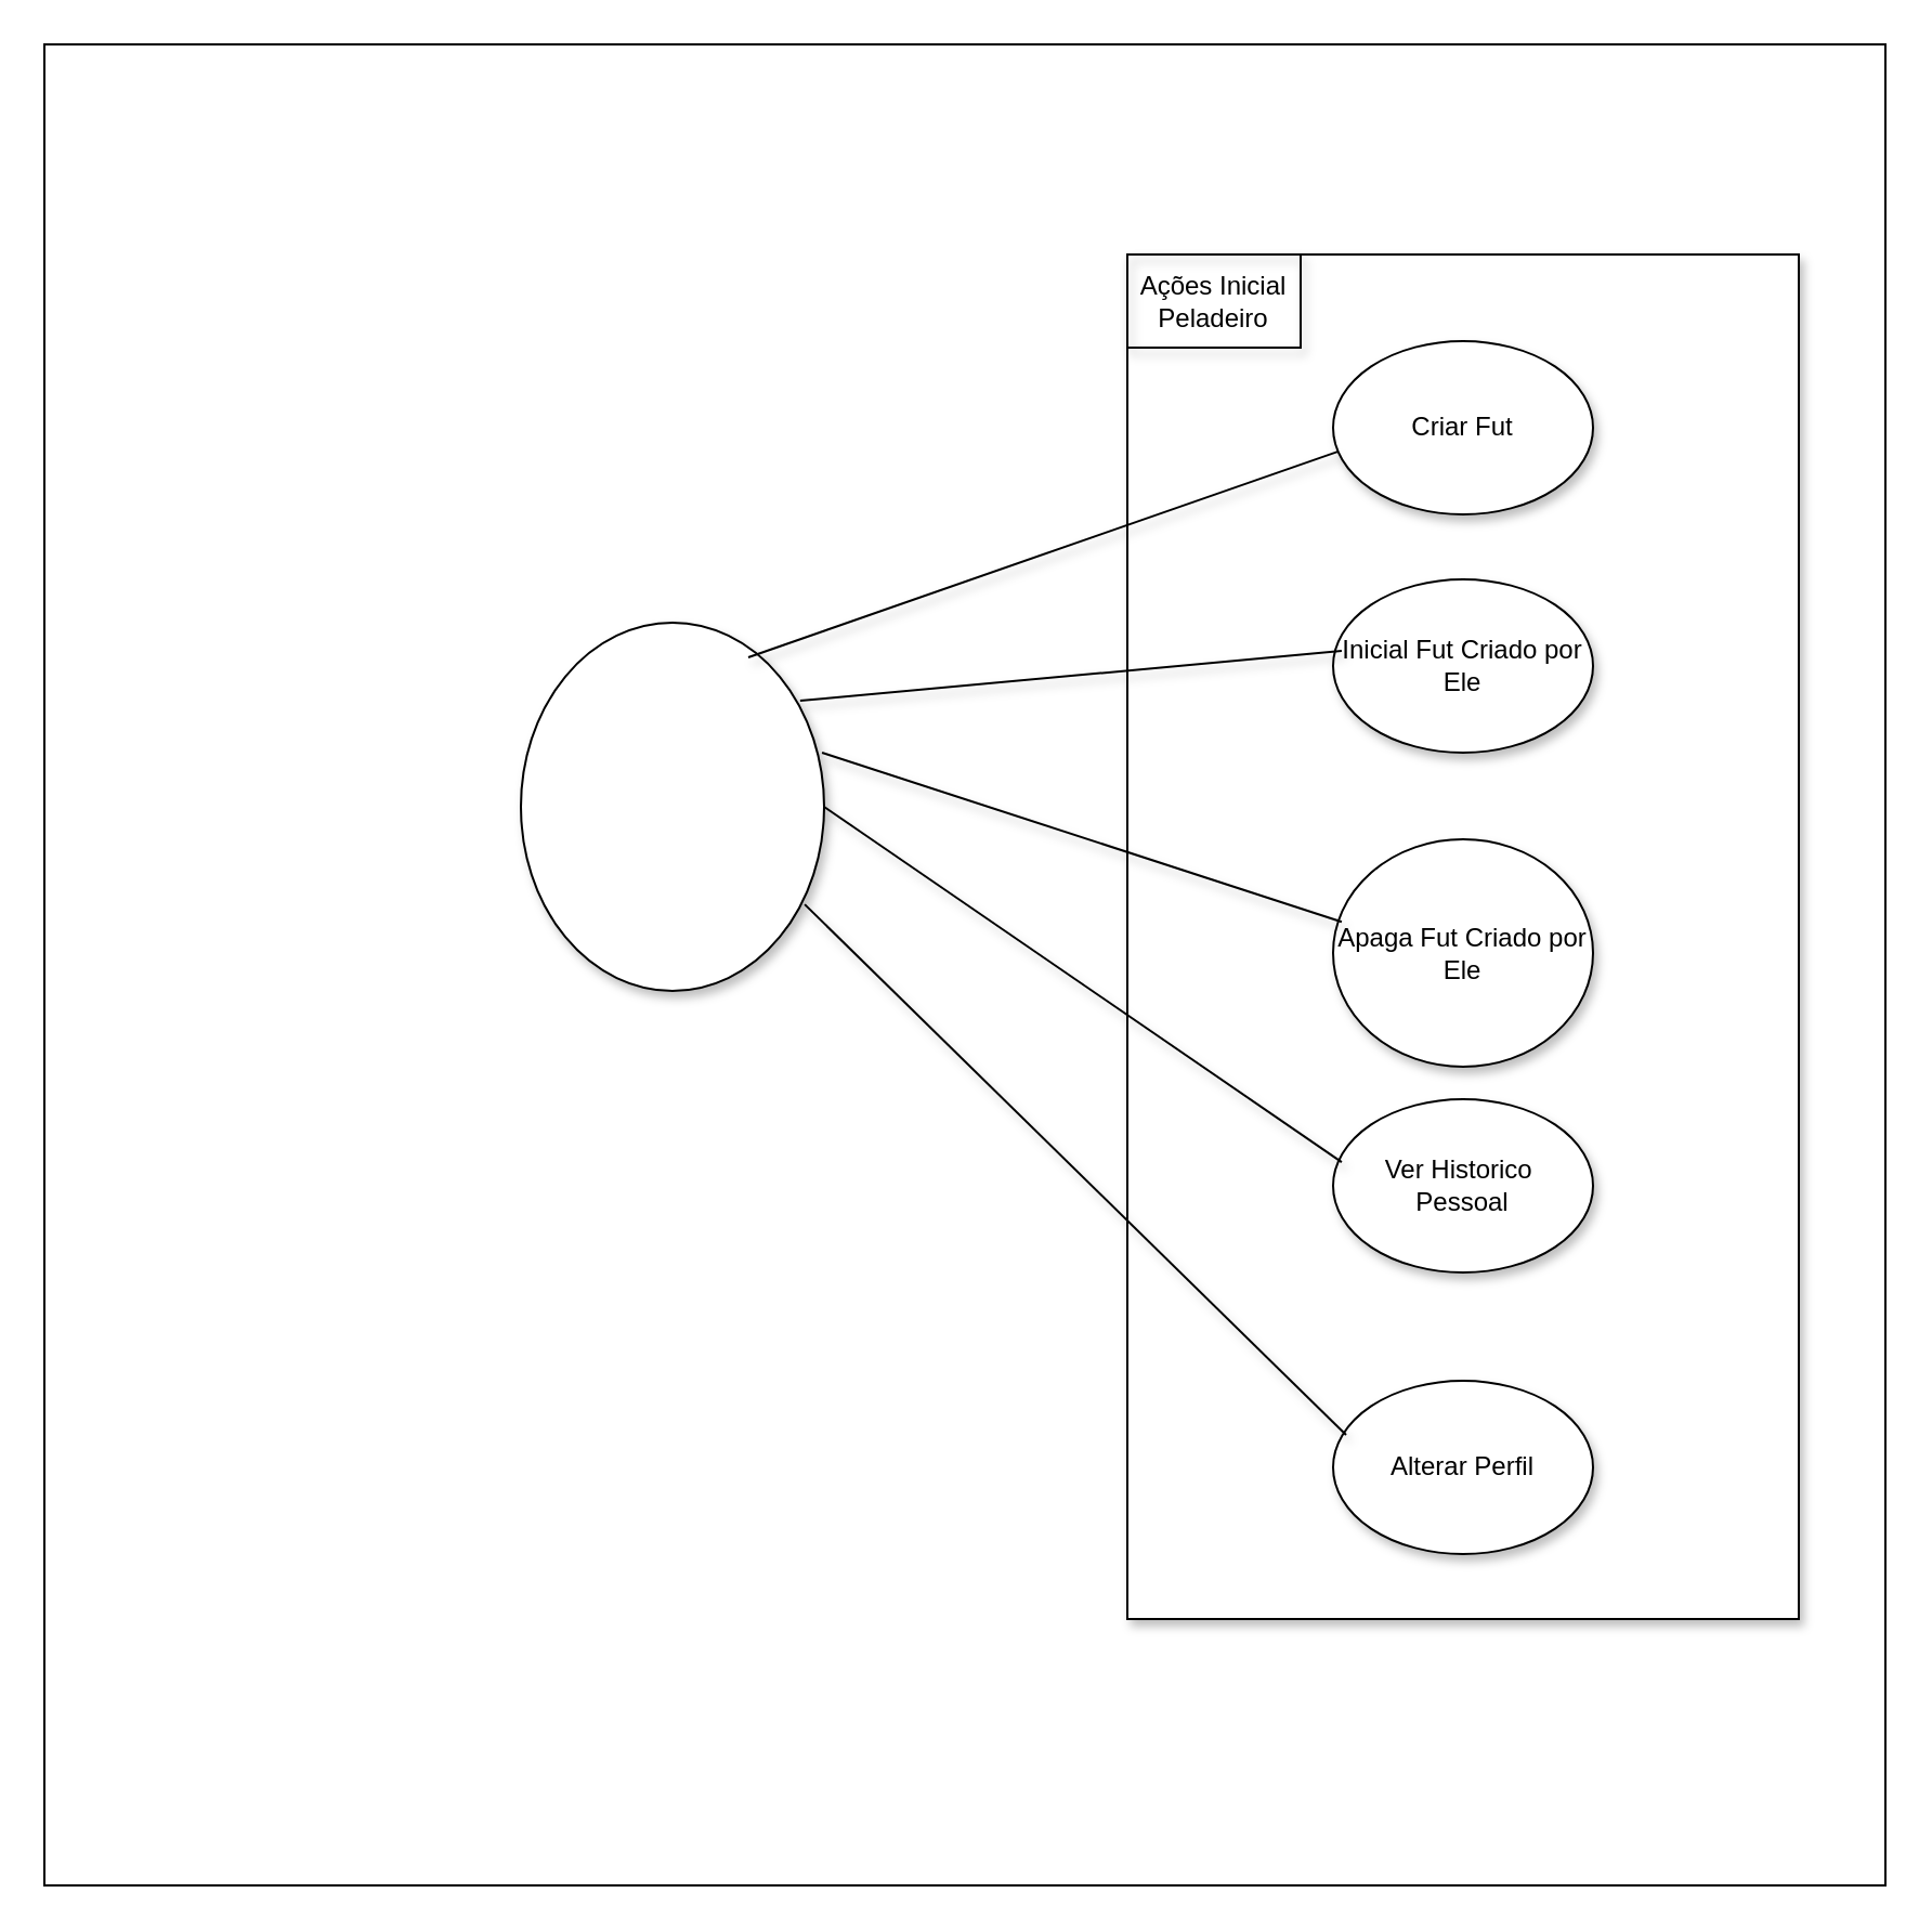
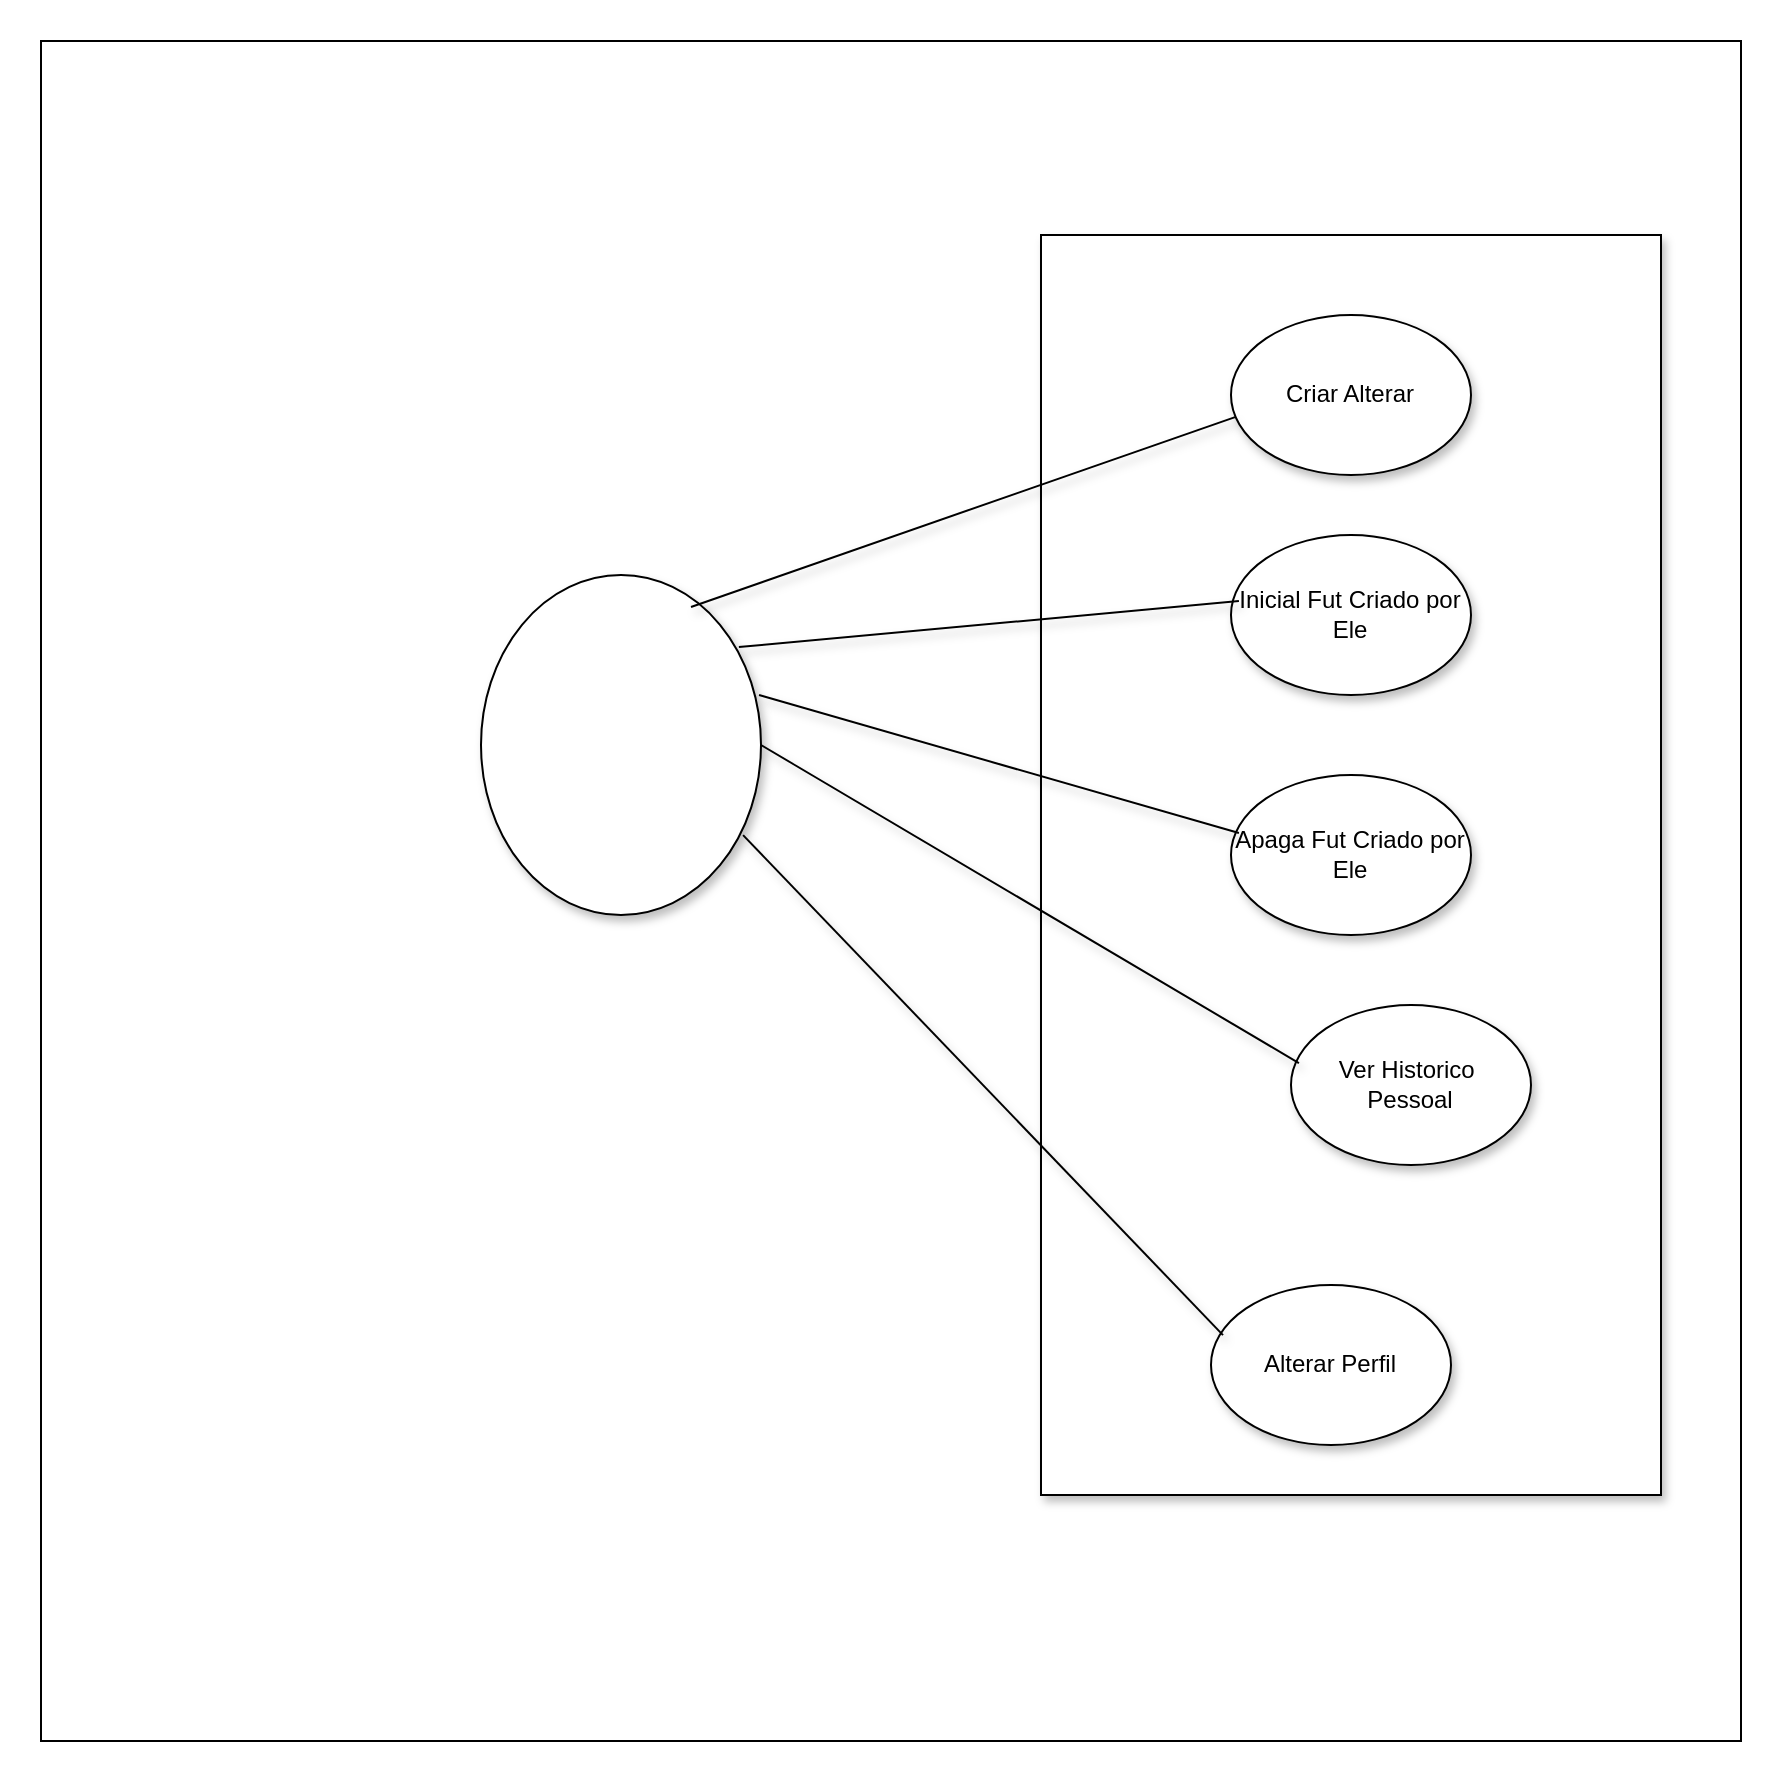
- <mxCell id="15" value="Ações Inicial Peladeiro" style="text;html=1;align=center;verticalAlign=middle;whiteSpace=wrap;rounded=0;shadow=1;strokeColor=default;" parent="1" vertex="1"><mxGeometry x="520" y="117" width="80" height="43" as="geometry" /></mxCell>
- <mxCell id="5" value="Criar Fut" style="ellipse;whiteSpace=wrap;html=1;shadow=1;" parent="1" vertex="1"><mxGeometry x="615" y="157" width="120" height="80" as="geometry" /></mxCell>
+ <mxCell id="5" value="Criar Alterar" style="ellipse;whiteSpace=wrap;html=1;shadow=1;" parent="1" vertex="1"><mxGeometry x="615" y="157" width="120" height="80" as="geometry" /></mxCell>
- <mxCell id="9" value="Apaga Fut Criado por Ele" style="ellipse;whiteSpace=wrap;html=1;shadow=1;" parent="1" vertex="1"><mxGeometry x="615" y="387" width="120" height="105" as="geometry" /></mxCell>
+ <mxCell id="9" value="Apaga Fut Criado por Ele" style="ellipse;whiteSpace=wrap;html=1;shadow=1;" parent="1" vertex="1"><mxGeometry x="615" y="387" width="120" height="80" as="geometry" /></mxCell>
- <mxCell id="7" value="Ver Historico&amp;nbsp;&lt;div&gt;Pessoal&lt;/div&gt;" style="ellipse;whiteSpace=wrap;html=1;shadow=1;" parent="1" vertex="1"><mxGeometry x="615" y="507" width="120" height="80" as="geometry" /></mxCell>
+ <mxCell id="7" value="Ver Historico&amp;nbsp;&lt;div&gt;Pessoal&lt;/div&gt;" style="ellipse;whiteSpace=wrap;html=1;shadow=1;" parent="1" vertex="1"><mxGeometry x="645" y="502" width="120" height="80" as="geometry" /></mxCell>
- <mxCell id="8" value="Alterar Perfil" style="ellipse;whiteSpace=wrap;html=1;shadow=1;" parent="1" vertex="1"><mxGeometry x="615" y="637" width="120" height="80" as="geometry" /></mxCell>
+ <mxCell id="8" value="Alterar Perfil" style="ellipse;whiteSpace=wrap;html=1;shadow=1;" parent="1" vertex="1"><mxGeometry x="605" y="642" width="120" height="80" as="geometry" /></mxCell>
